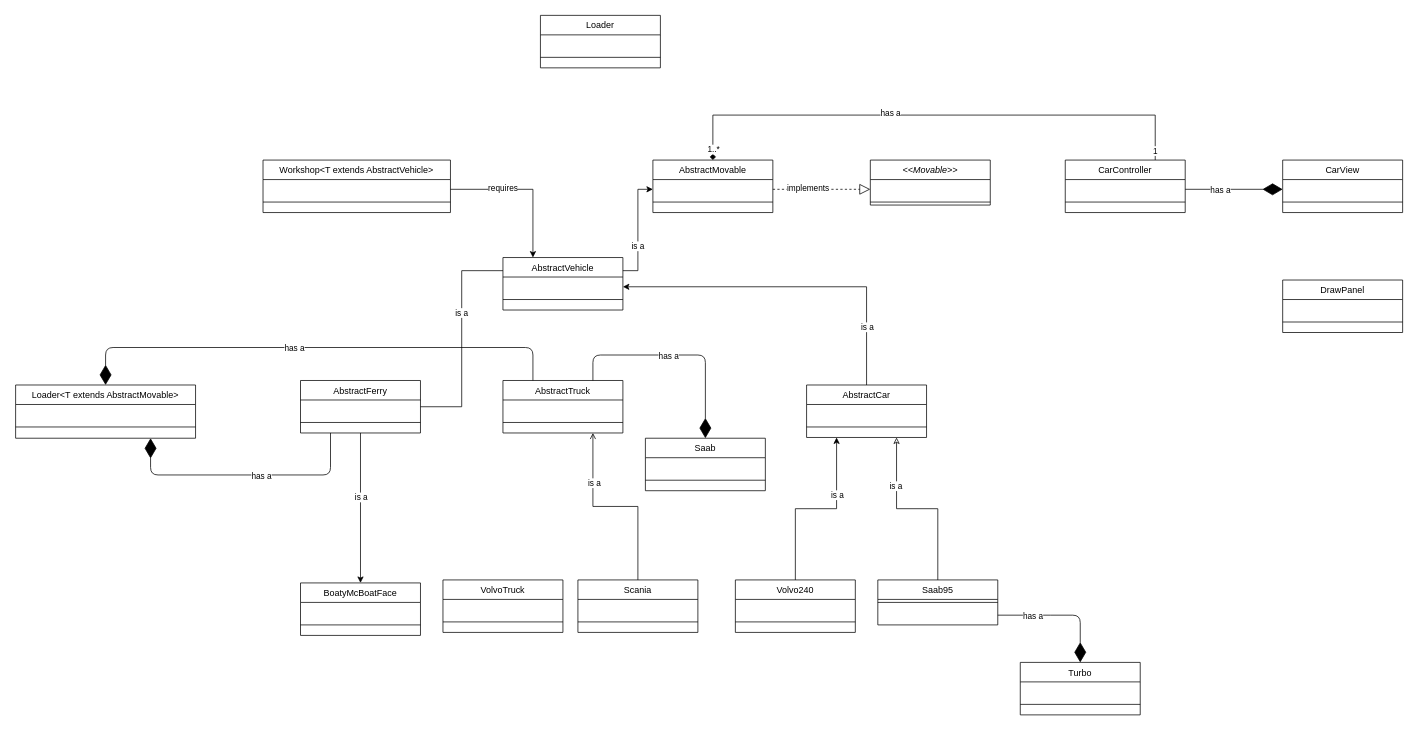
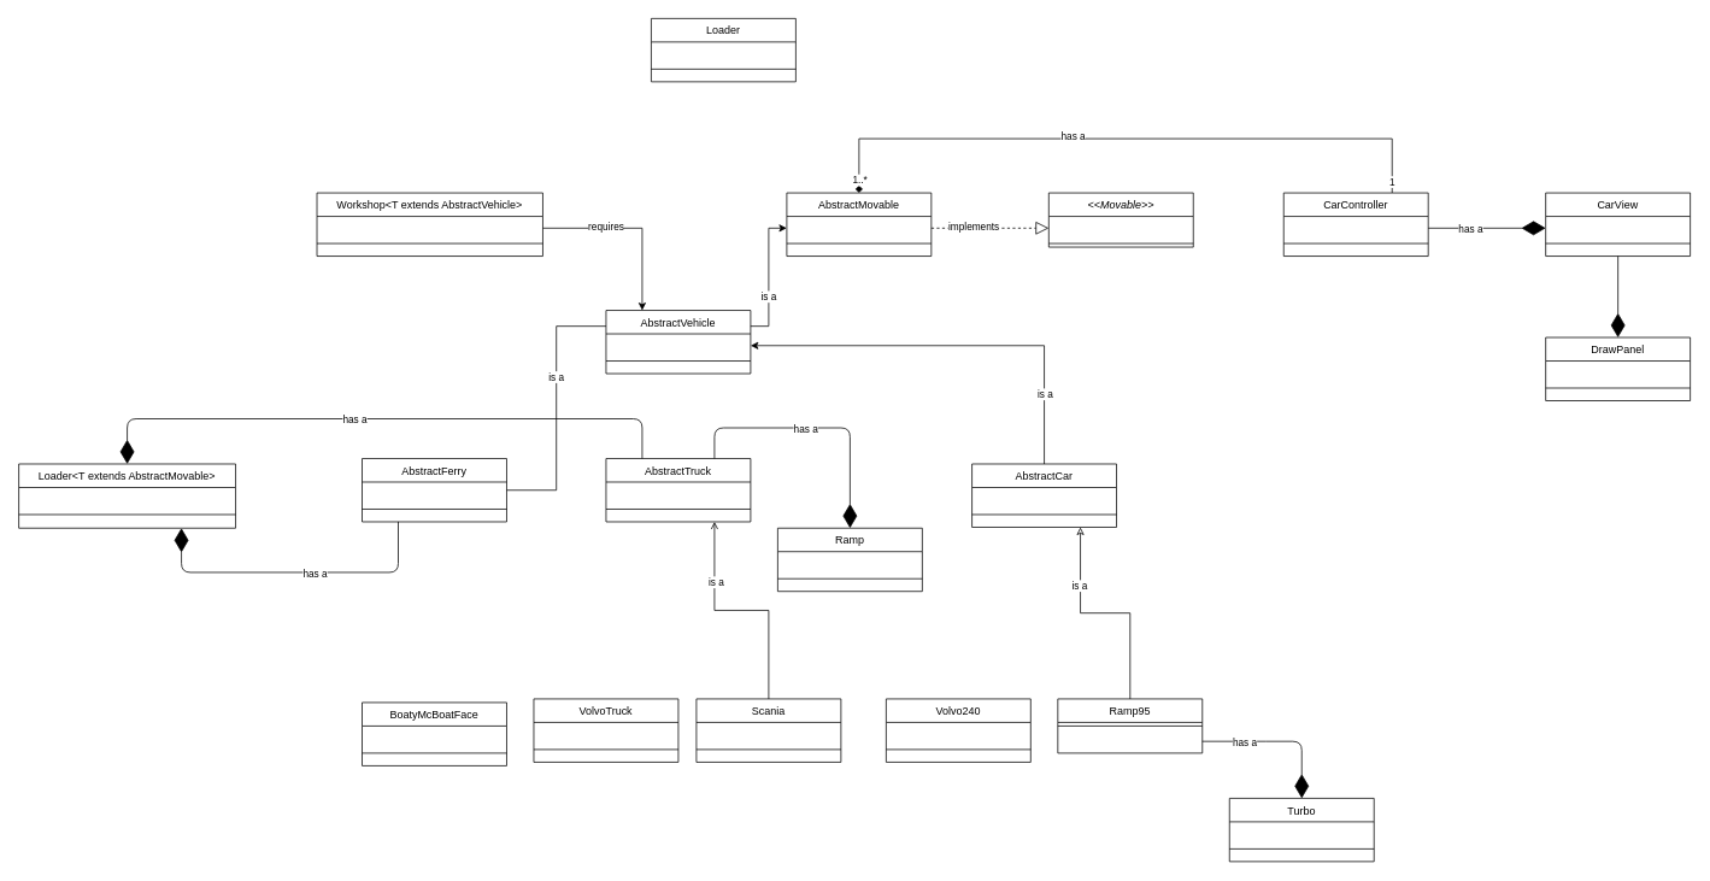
+ <mxCell id="82" value="" style="endArrow=diamondThin;endFill=1;endSize=24;html=1;entryX=0.5;entryY=0;entryDx=0;entryDy=0;exitX=0.5;exitY=1;exitDx=0;exitDy=0;" edge="1" parent="1" source="79" target="76"><mxGeometry width="160" relative="1" as="geometry"><mxPoint x="1140" y="443" as="sourcePoint" /><mxPoint x="1300" y="443" as="targetPoint" /></mxGeometry></mxCell>
- <mxCell id="59" value="Saab" style="swimlane;fontStyle=0;align=center;verticalAlign=top;childLayout=stackLayout;horizontal=1;startSize=26;horizontalStack=0;resizeParent=1;resizeLast=0;collapsible=1;marginBottom=0;rounded=0;shadow=0;strokeWidth=1;" vertex="1" parent="1"><mxGeometry x="860" y="584" width="160" height="70" as="geometry"><mxRectangle x="340" y="380" width="170" height="26" as="alternateBounds" /></mxGeometry></mxCell>
+ <mxCell id="59" value="Ramp" style="swimlane;fontStyle=0;align=center;verticalAlign=top;childLayout=stackLayout;horizontal=1;startSize=26;horizontalStack=0;resizeParent=1;resizeLast=0;collapsible=1;marginBottom=0;rounded=0;shadow=0;strokeWidth=1;" vertex="1" parent="1"><mxGeometry x="860" y="584" width="160" height="70" as="geometry"><mxRectangle x="340" y="380" width="170" height="26" as="alternateBounds" /></mxGeometry></mxCell>
- <mxCell id="36" style="edgeStyle=orthogonalEdgeStyle;rounded=0;orthogonalLoop=1;jettySize=auto;html=1;entryX=0.5;entryY=0;entryDx=0;entryDy=0;" edge="1" parent="1" source="38" target="8"><mxGeometry relative="1" as="geometry" /></mxCell>
- <mxCell id="37" value="&lt;div&gt;is a&lt;/div&gt;" style="edgeLabel;html=1;align=center;verticalAlign=middle;resizable=0;points=[];" vertex="1" connectable="0" parent="36"><mxGeometry x="-0.149" relative="1" as="geometry"><mxPoint as="offset" /></mxGeometry></mxCell>
- <mxCell id="44" style="edgeStyle=orthogonalEdgeStyle;rounded=0;orthogonalLoop=1;jettySize=auto;html=1;entryX=0.25;entryY=1;entryDx=0;entryDy=0;exitX=0.5;exitY=0;exitDx=0;exitDy=0;" edge="1" parent="1" source="5" target="11"><mxGeometry relative="1" as="geometry" /></mxCell>
- <mxCell id="45" value="is a" style="edgeLabel;html=1;align=center;verticalAlign=middle;resizable=0;points=[];" vertex="1" connectable="0" parent="44"><mxGeometry x="0.383" relative="1" as="geometry"><mxPoint as="offset" /></mxGeometry></mxCell>
- <mxCell id="2" value="Saab95" style="swimlane;fontStyle=0;align=center;verticalAlign=top;childLayout=stackLayout;horizontal=1;startSize=26;horizontalStack=0;resizeParent=1;resizeLast=0;collapsible=1;marginBottom=0;rounded=0;shadow=0;strokeWidth=1;" parent="1" vertex="1"><mxGeometry x="1170" y="773" width="160" height="60" as="geometry"><mxRectangle x="130" y="380" width="160" height="26" as="alternateBounds" /></mxGeometry></mxCell>
+ <mxCell id="2" value="Ramp95" style="swimlane;fontStyle=0;align=center;verticalAlign=top;childLayout=stackLayout;horizontal=1;startSize=26;horizontalStack=0;resizeParent=1;resizeLast=0;collapsible=1;marginBottom=0;rounded=0;shadow=0;strokeWidth=1;" parent="1" vertex="1"><mxGeometry x="1170" y="773" width="160" height="60" as="geometry"><mxRectangle x="130" y="380" width="160" height="26" as="alternateBounds" /></mxGeometry></mxCell>
